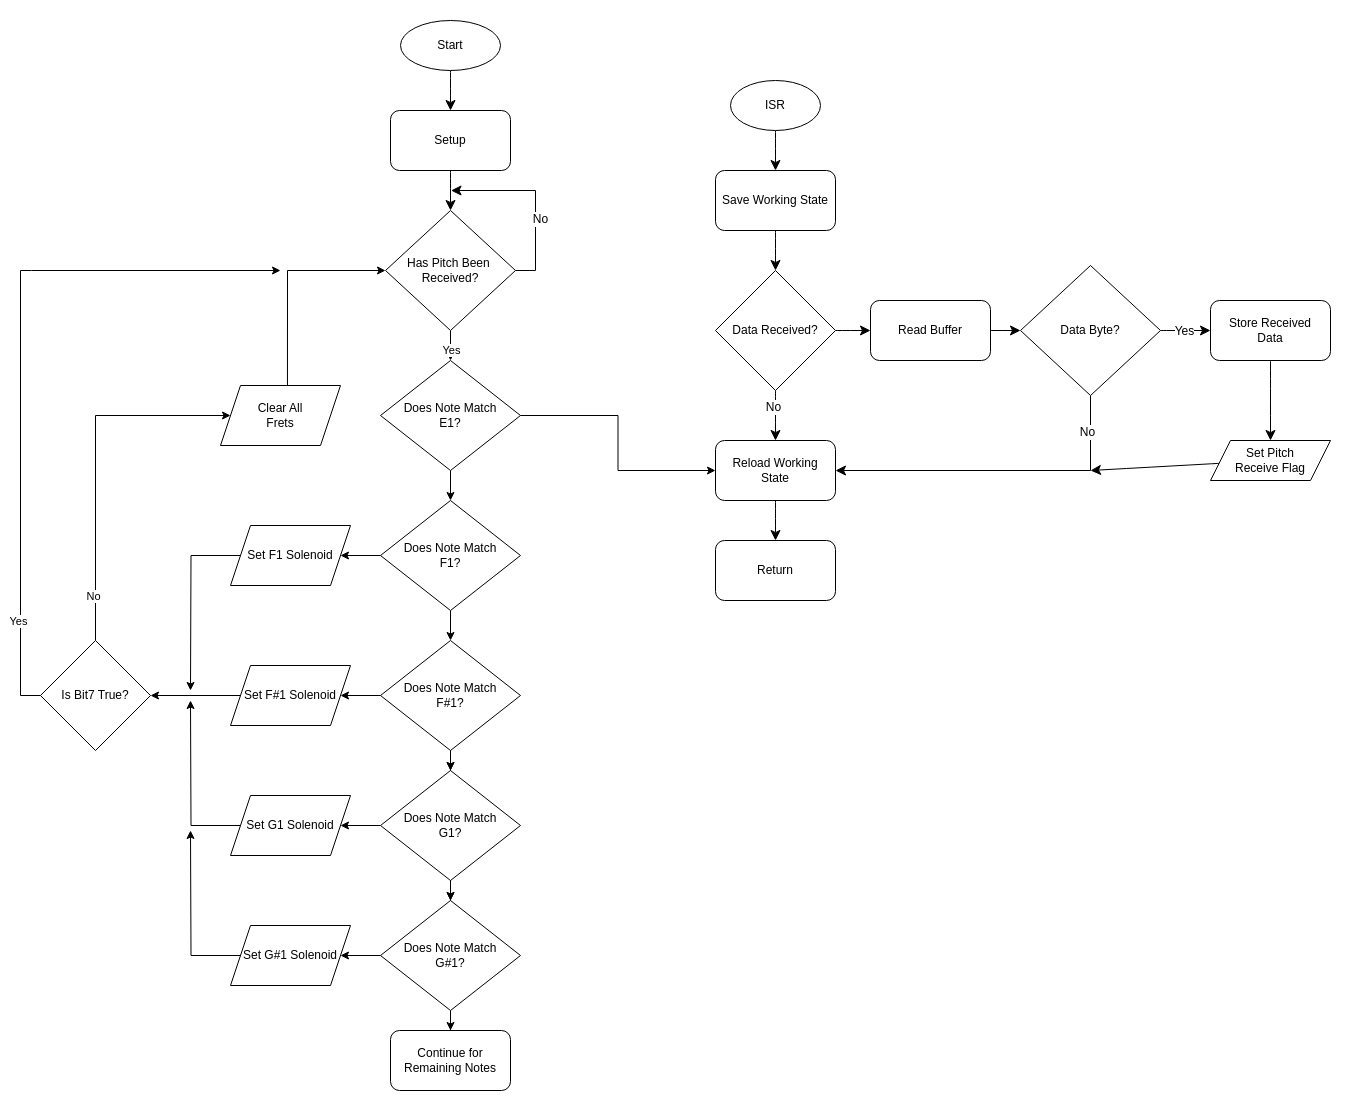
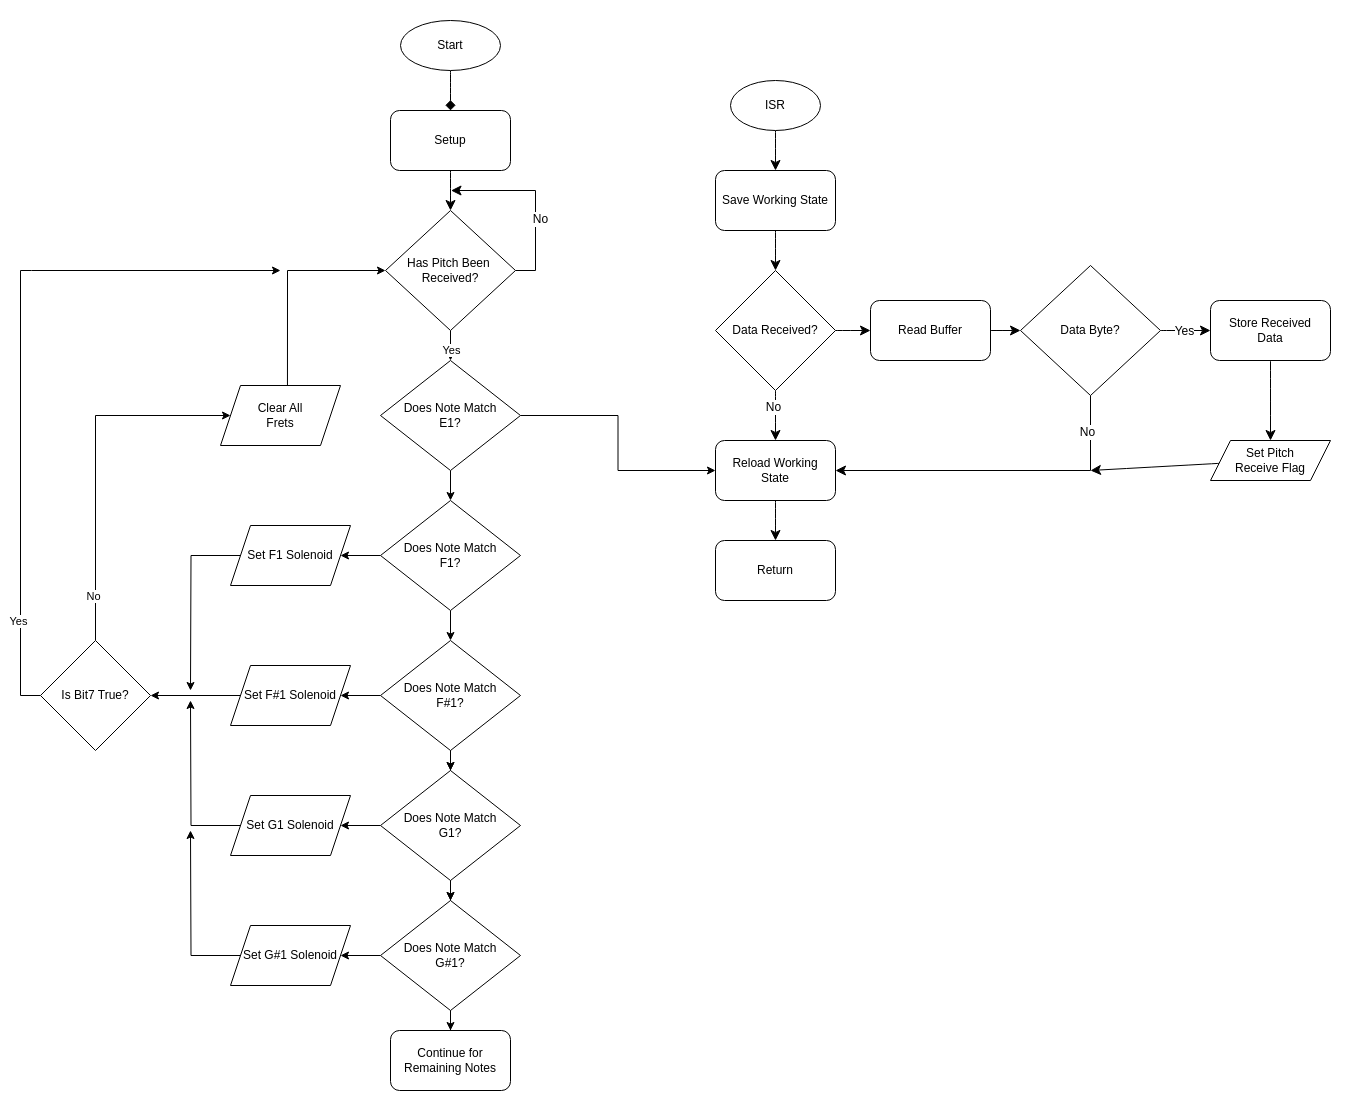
- <mxCell id="2" value="" style="edgeStyle=none;curved=1;rounded=0;orthogonalLoop=1;jettySize=auto;html=1;fontSize=12;startSize=8;endSize=8;" parent="1" source="3" target="5" edge="1"><mxGeometry relative="1" as="geometry" /></mxCell>
+ <mxCell id="2" value="" style="edgeStyle=none;curved=1;rounded=0;orthogonalLoop=1;jettySize=auto;html=1;fontSize=12;startSize=8;endSize=8;endArrow=diamond;" parent="1" source="3" target="5" edge="1"><mxGeometry relative="1" as="geometry" /></mxCell>
